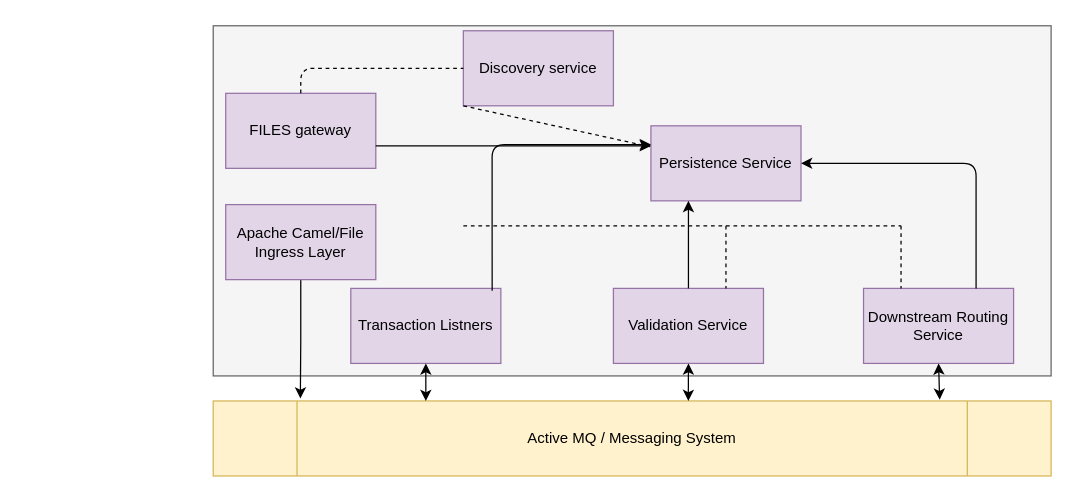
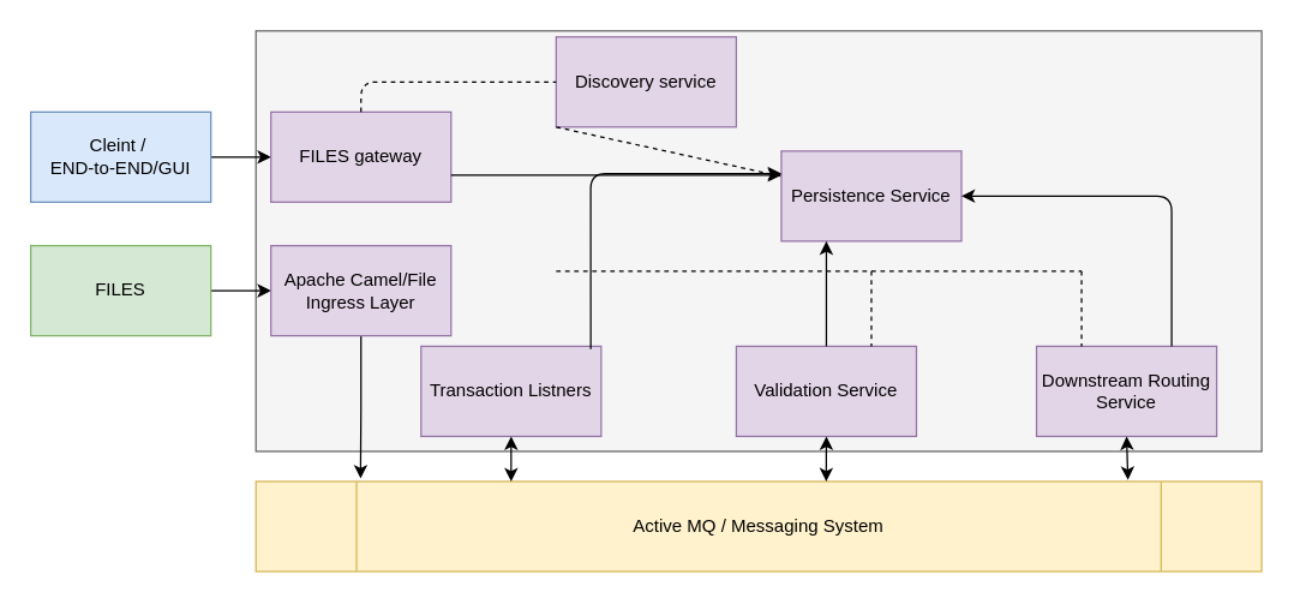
+ <mxCell id="6" value="Cleint /&amp;nbsp;&lt;br&gt;END-to-END/GUI" style="rounded=0;whiteSpace=wrap;html=1;fillColor=#dae8fc;strokeColor=#6c8ebf;" parent="1" vertex="1"><mxGeometry x="20" y="74" width="120" height="60" as="geometry" /></mxCell>
+ <mxCell id="5" style="edgeStyle=orthogonalEdgeStyle;rounded=0;orthogonalLoop=1;jettySize=auto;html=1;exitX=1;exitY=0.5;exitDx=0;exitDy=0;entryX=0;entryY=0.5;entryDx=0;entryDy=0;" parent="1" source="6" target="12" edge="1"><mxGeometry relative="1" as="geometry" /></mxCell>
+ <mxCell id="4" value="FILES" style="rounded=0;whiteSpace=wrap;html=1;fillColor=#d5e8d4;strokeColor=#82b366;" parent="1" vertex="1"><mxGeometry x="20" y="163" width="120" height="60" as="geometry" /></mxCell>
+ <mxCell id="3" style="edgeStyle=orthogonalEdgeStyle;rounded=0;orthogonalLoop=1;jettySize=auto;html=1;exitX=1;exitY=0.5;exitDx=0;exitDy=0;entryX=0;entryY=0.5;entryDx=0;entryDy=0;" parent="1" source="4" target="14" edge="1"><mxGeometry relative="1" as="geometry" /></mxCell>
